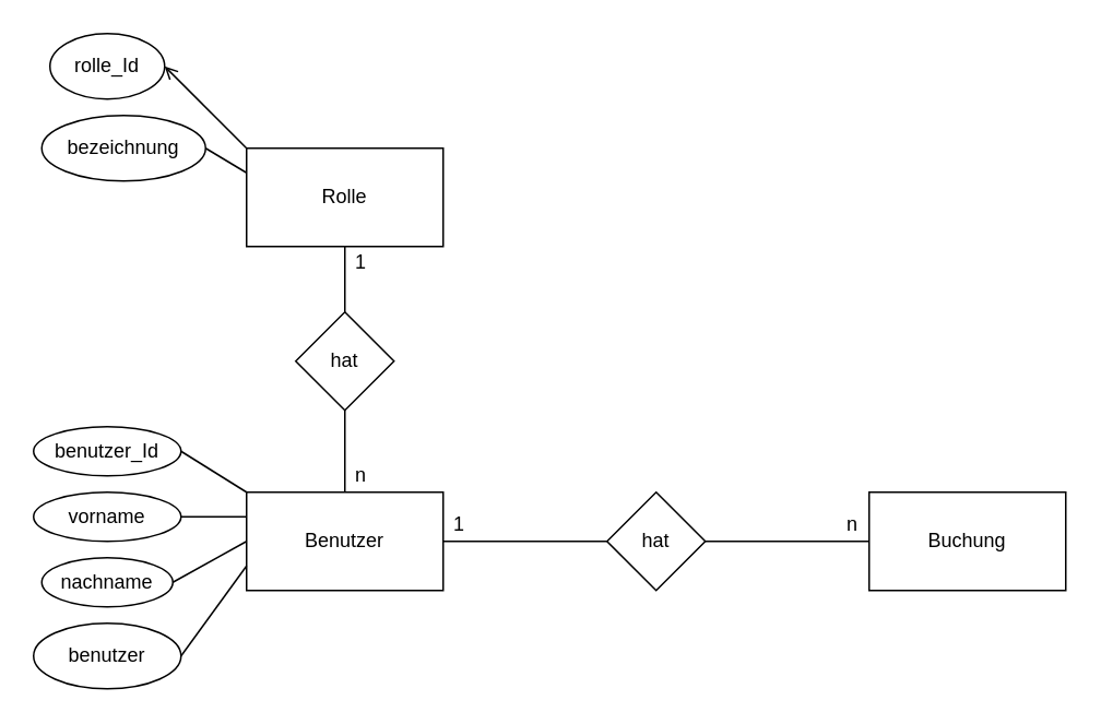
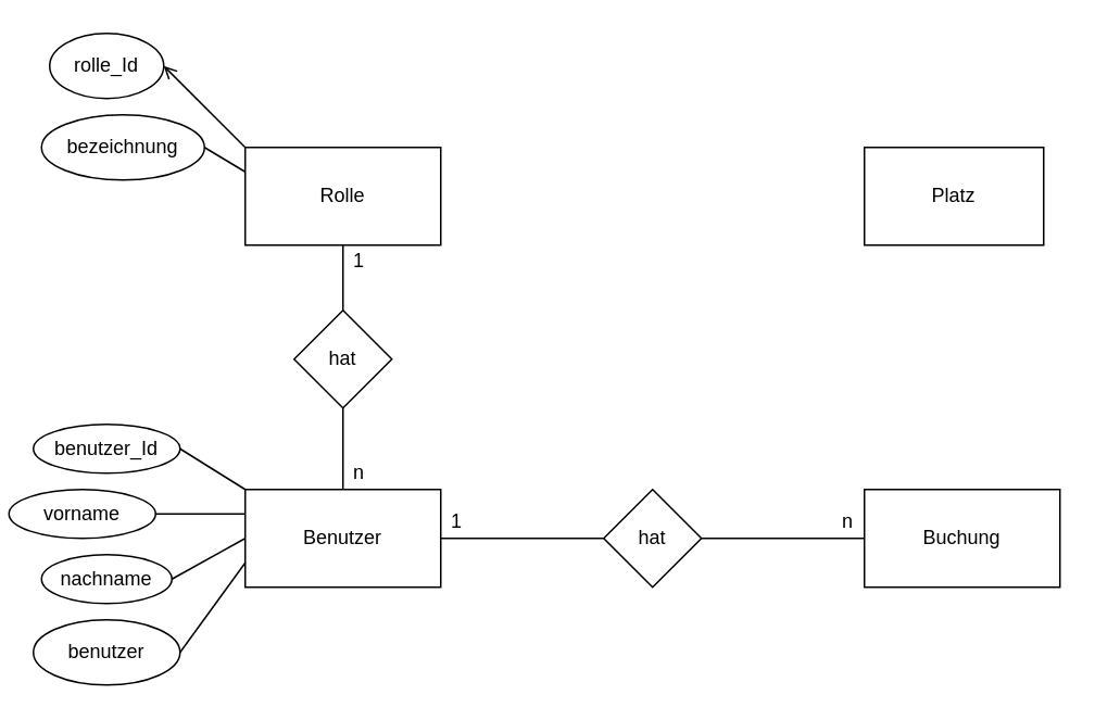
+ <mxCell id="4" value="Platz" style="whiteSpace=wrap;html=1;" vertex="1" parent="1"><mxGeometry x="530" y="90" width="110" height="60" as="geometry" /></mxCell>
- <mxCell id="7" value="vorname" style="ellipse;whiteSpace=wrap;html=1;" vertex="1" parent="1"><mxGeometry x="20" y="300" width="90" height="30" as="geometry" /></mxCell>
+ <mxCell id="7" value="vorname" style="ellipse;whiteSpace=wrap;html=1;" vertex="1" parent="1"><mxGeometry x="5" y="300" width="90" height="30" as="geometry" /></mxCell>
